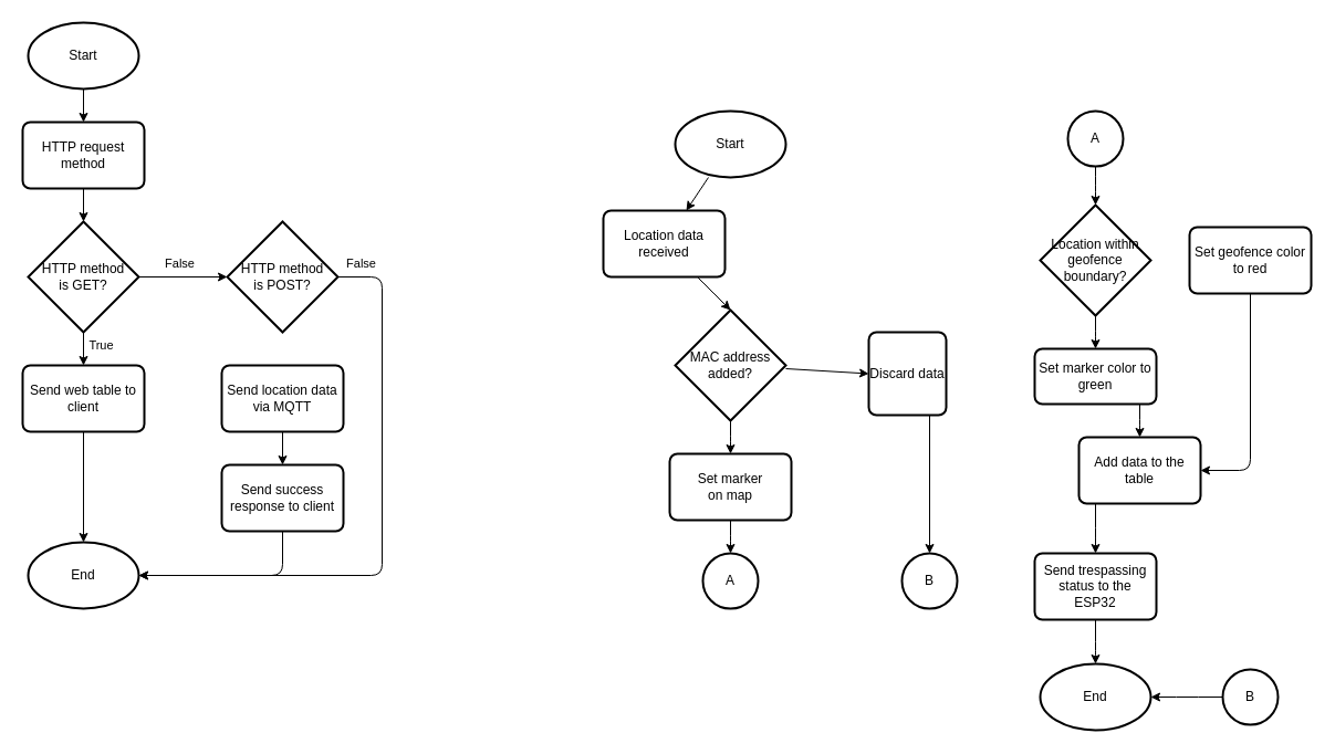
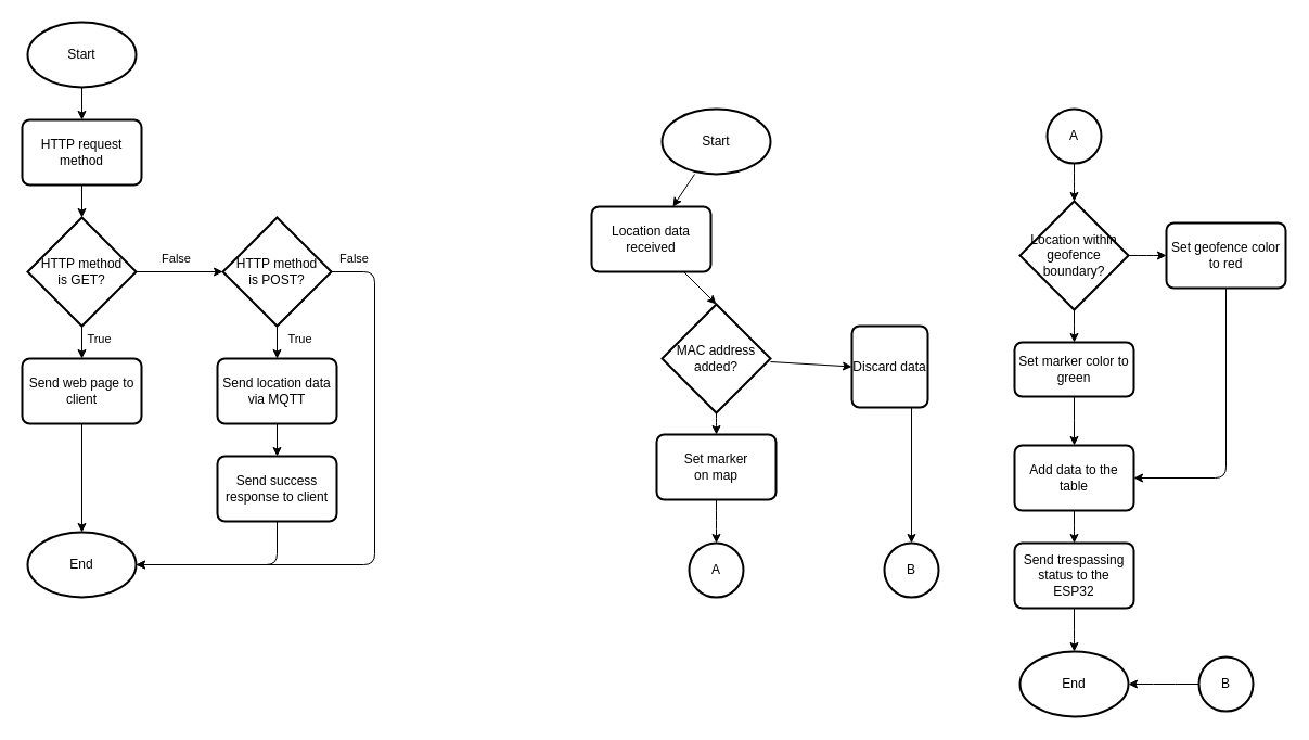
+ <mxCell id="38" style="edgeStyle=elbowEdgeStyle;html=1;" edge="1" parent="1" source="40" target="37"><mxGeometry relative="1" as="geometry" /></mxCell>
+ <mxCell id="13" style="edgeStyle=orthogonalEdgeStyle;html=1;entryX=0.5;entryY=0;entryDx=0;entryDy=0;" edge="1" parent="1" source="17" target="19"><mxGeometry relative="1" as="geometry" /></mxCell>
+ <mxCell id="14" value="True" style="edgeLabel;html=1;align=center;verticalAlign=middle;resizable=0;points=[];" vertex="1" connectable="0" parent="13"><mxGeometry x="-0.258" relative="1" as="geometry"><mxPoint x="20" as="offset" /></mxGeometry></mxCell>
- <mxCell id="7" value="Send web table to client" style="rounded=1;whiteSpace=wrap;html=1;absoluteArcSize=1;arcSize=14;strokeWidth=2;" vertex="1" parent="1"><mxGeometry x="20" y="330" width="110" height="60" as="geometry" /></mxCell>
+ <mxCell id="7" value="Send web page to client" style="rounded=1;whiteSpace=wrap;html=1;absoluteArcSize=1;arcSize=14;strokeWidth=2;" vertex="1" parent="1"><mxGeometry x="20" y="330" width="110" height="60" as="geometry" /></mxCell>
- <mxCell id="47" value="Add data to the table" style="rounded=1;whiteSpace=wrap;html=1;absoluteArcSize=1;arcSize=14;strokeWidth=2;" vertex="1" parent="1"><mxGeometry x="975" y="395" width="110" height="60" as="geometry" /></mxCell>
+ <mxCell id="47" value="Add data to the table" style="rounded=1;whiteSpace=wrap;html=1;absoluteArcSize=1;arcSize=14;strokeWidth=2;" vertex="1" parent="1"><mxGeometry x="935" y="410" width="110" height="60" as="geometry" /></mxCell>
- <mxCell id="35" value="Set marker &lt;br&gt;on map" style="rounded=1;whiteSpace=wrap;html=1;absoluteArcSize=1;arcSize=14;strokeWidth=2;" vertex="1" parent="1"><mxGeometry x="605" y="410" width="110" height="60" as="geometry" /></mxCell>
+ <mxCell id="35" value="Set marker &lt;br&gt;on map" style="rounded=1;whiteSpace=wrap;html=1;absoluteArcSize=1;arcSize=14;strokeWidth=2;" vertex="1" parent="1"><mxGeometry x="605" y="400" width="110" height="60" as="geometry" /></mxCell>
